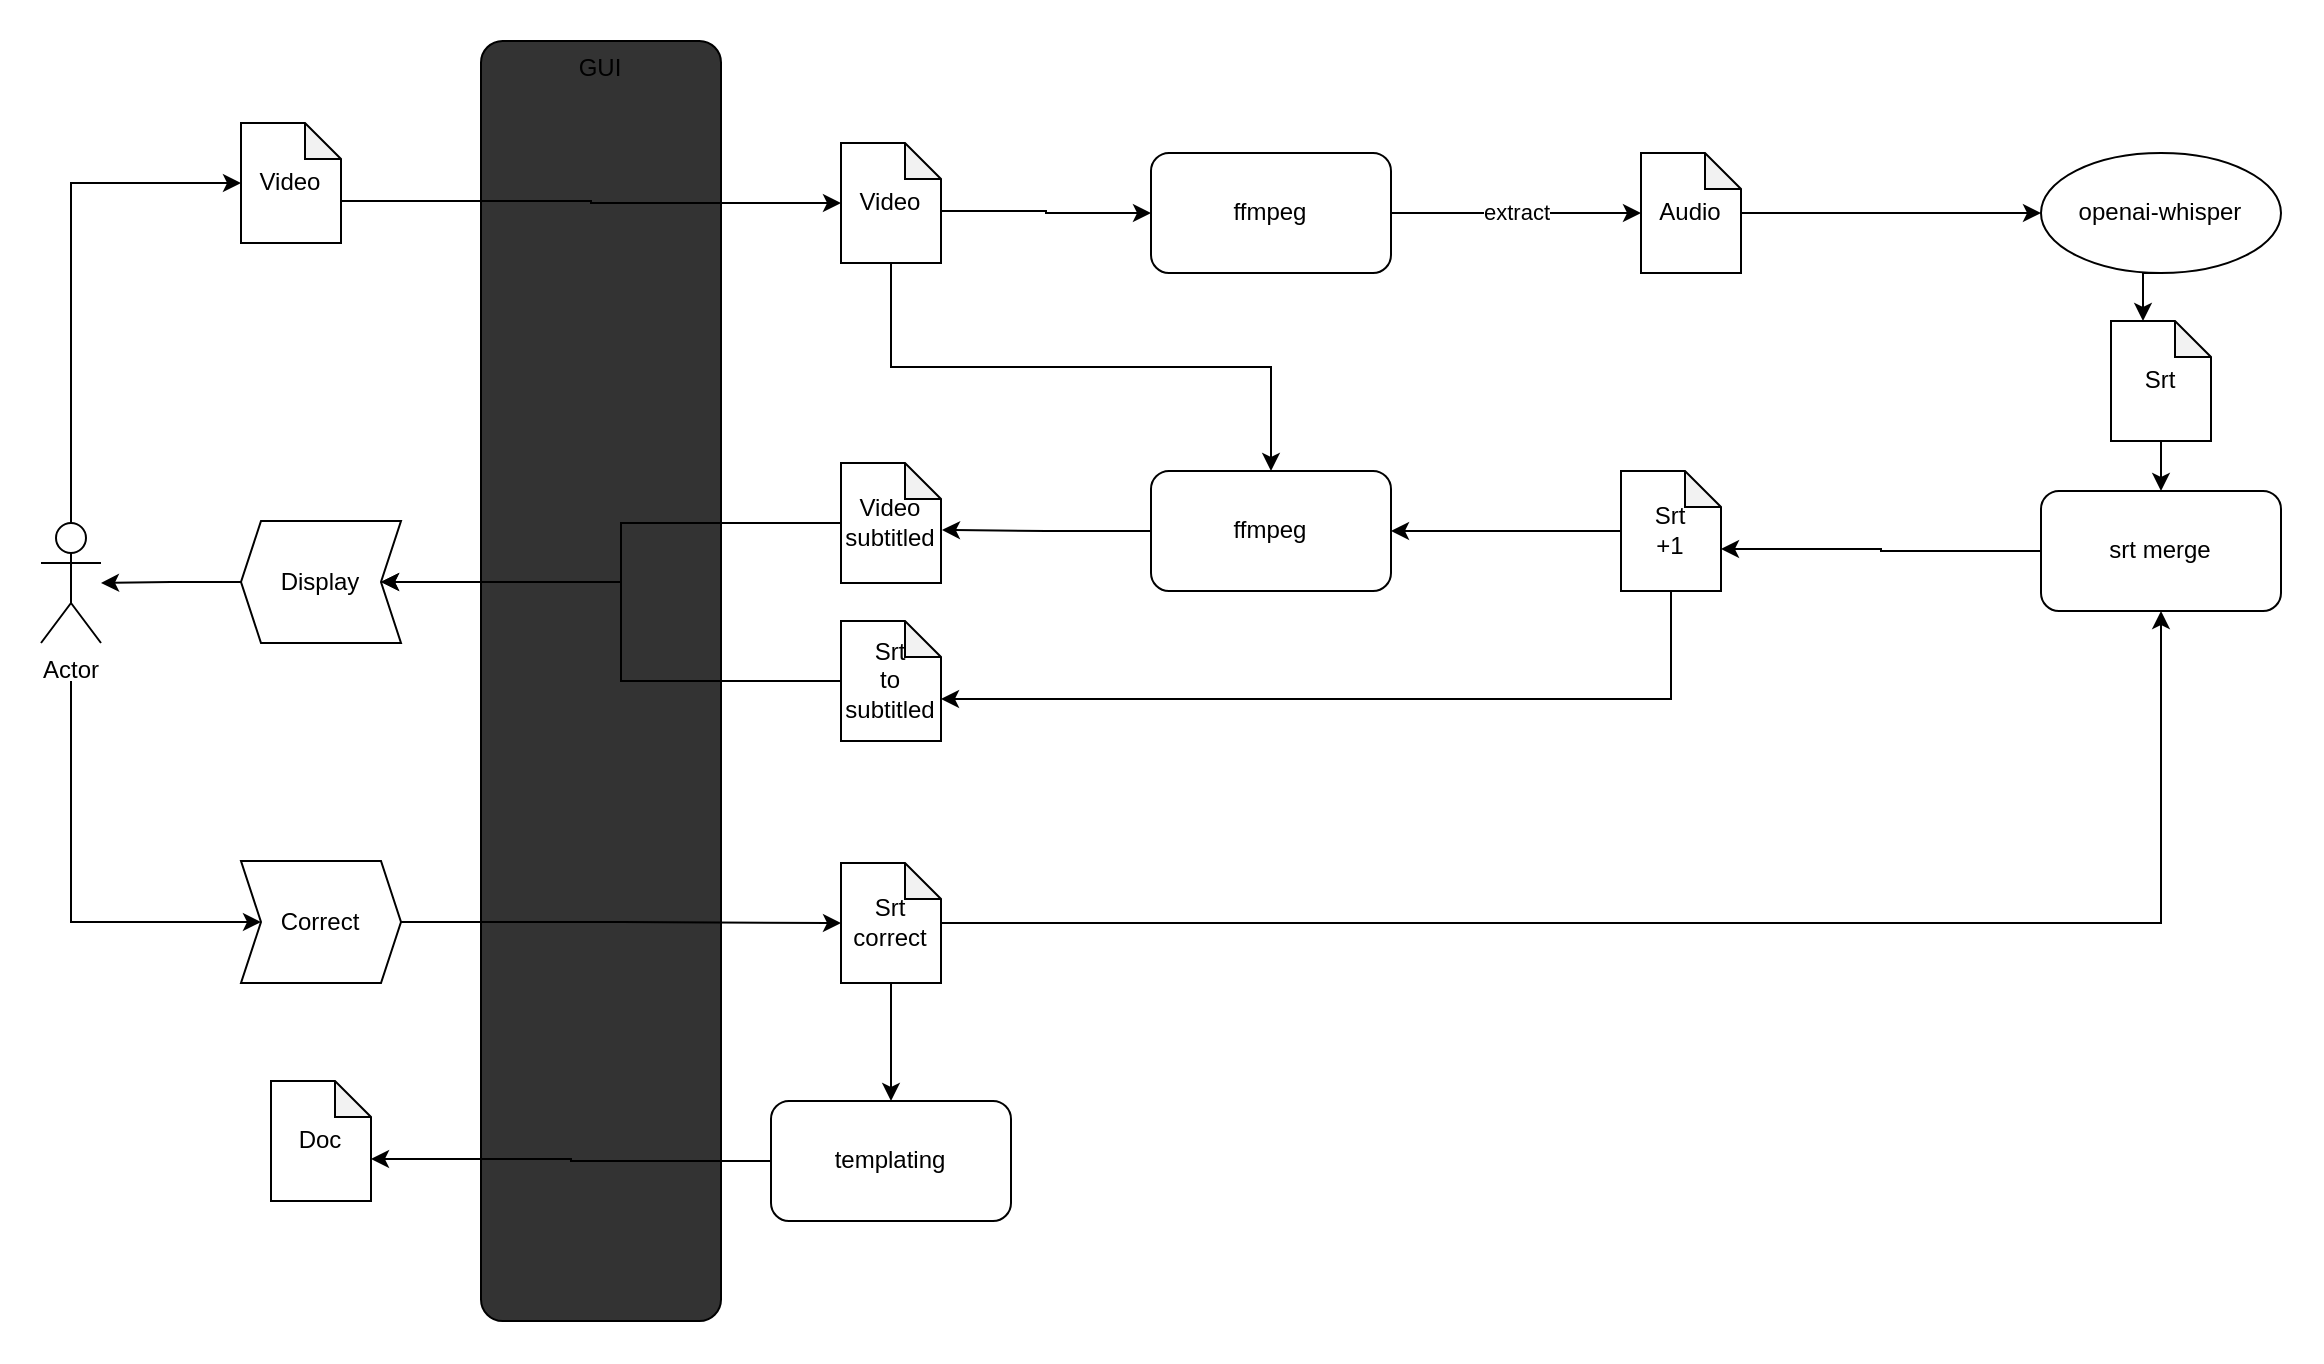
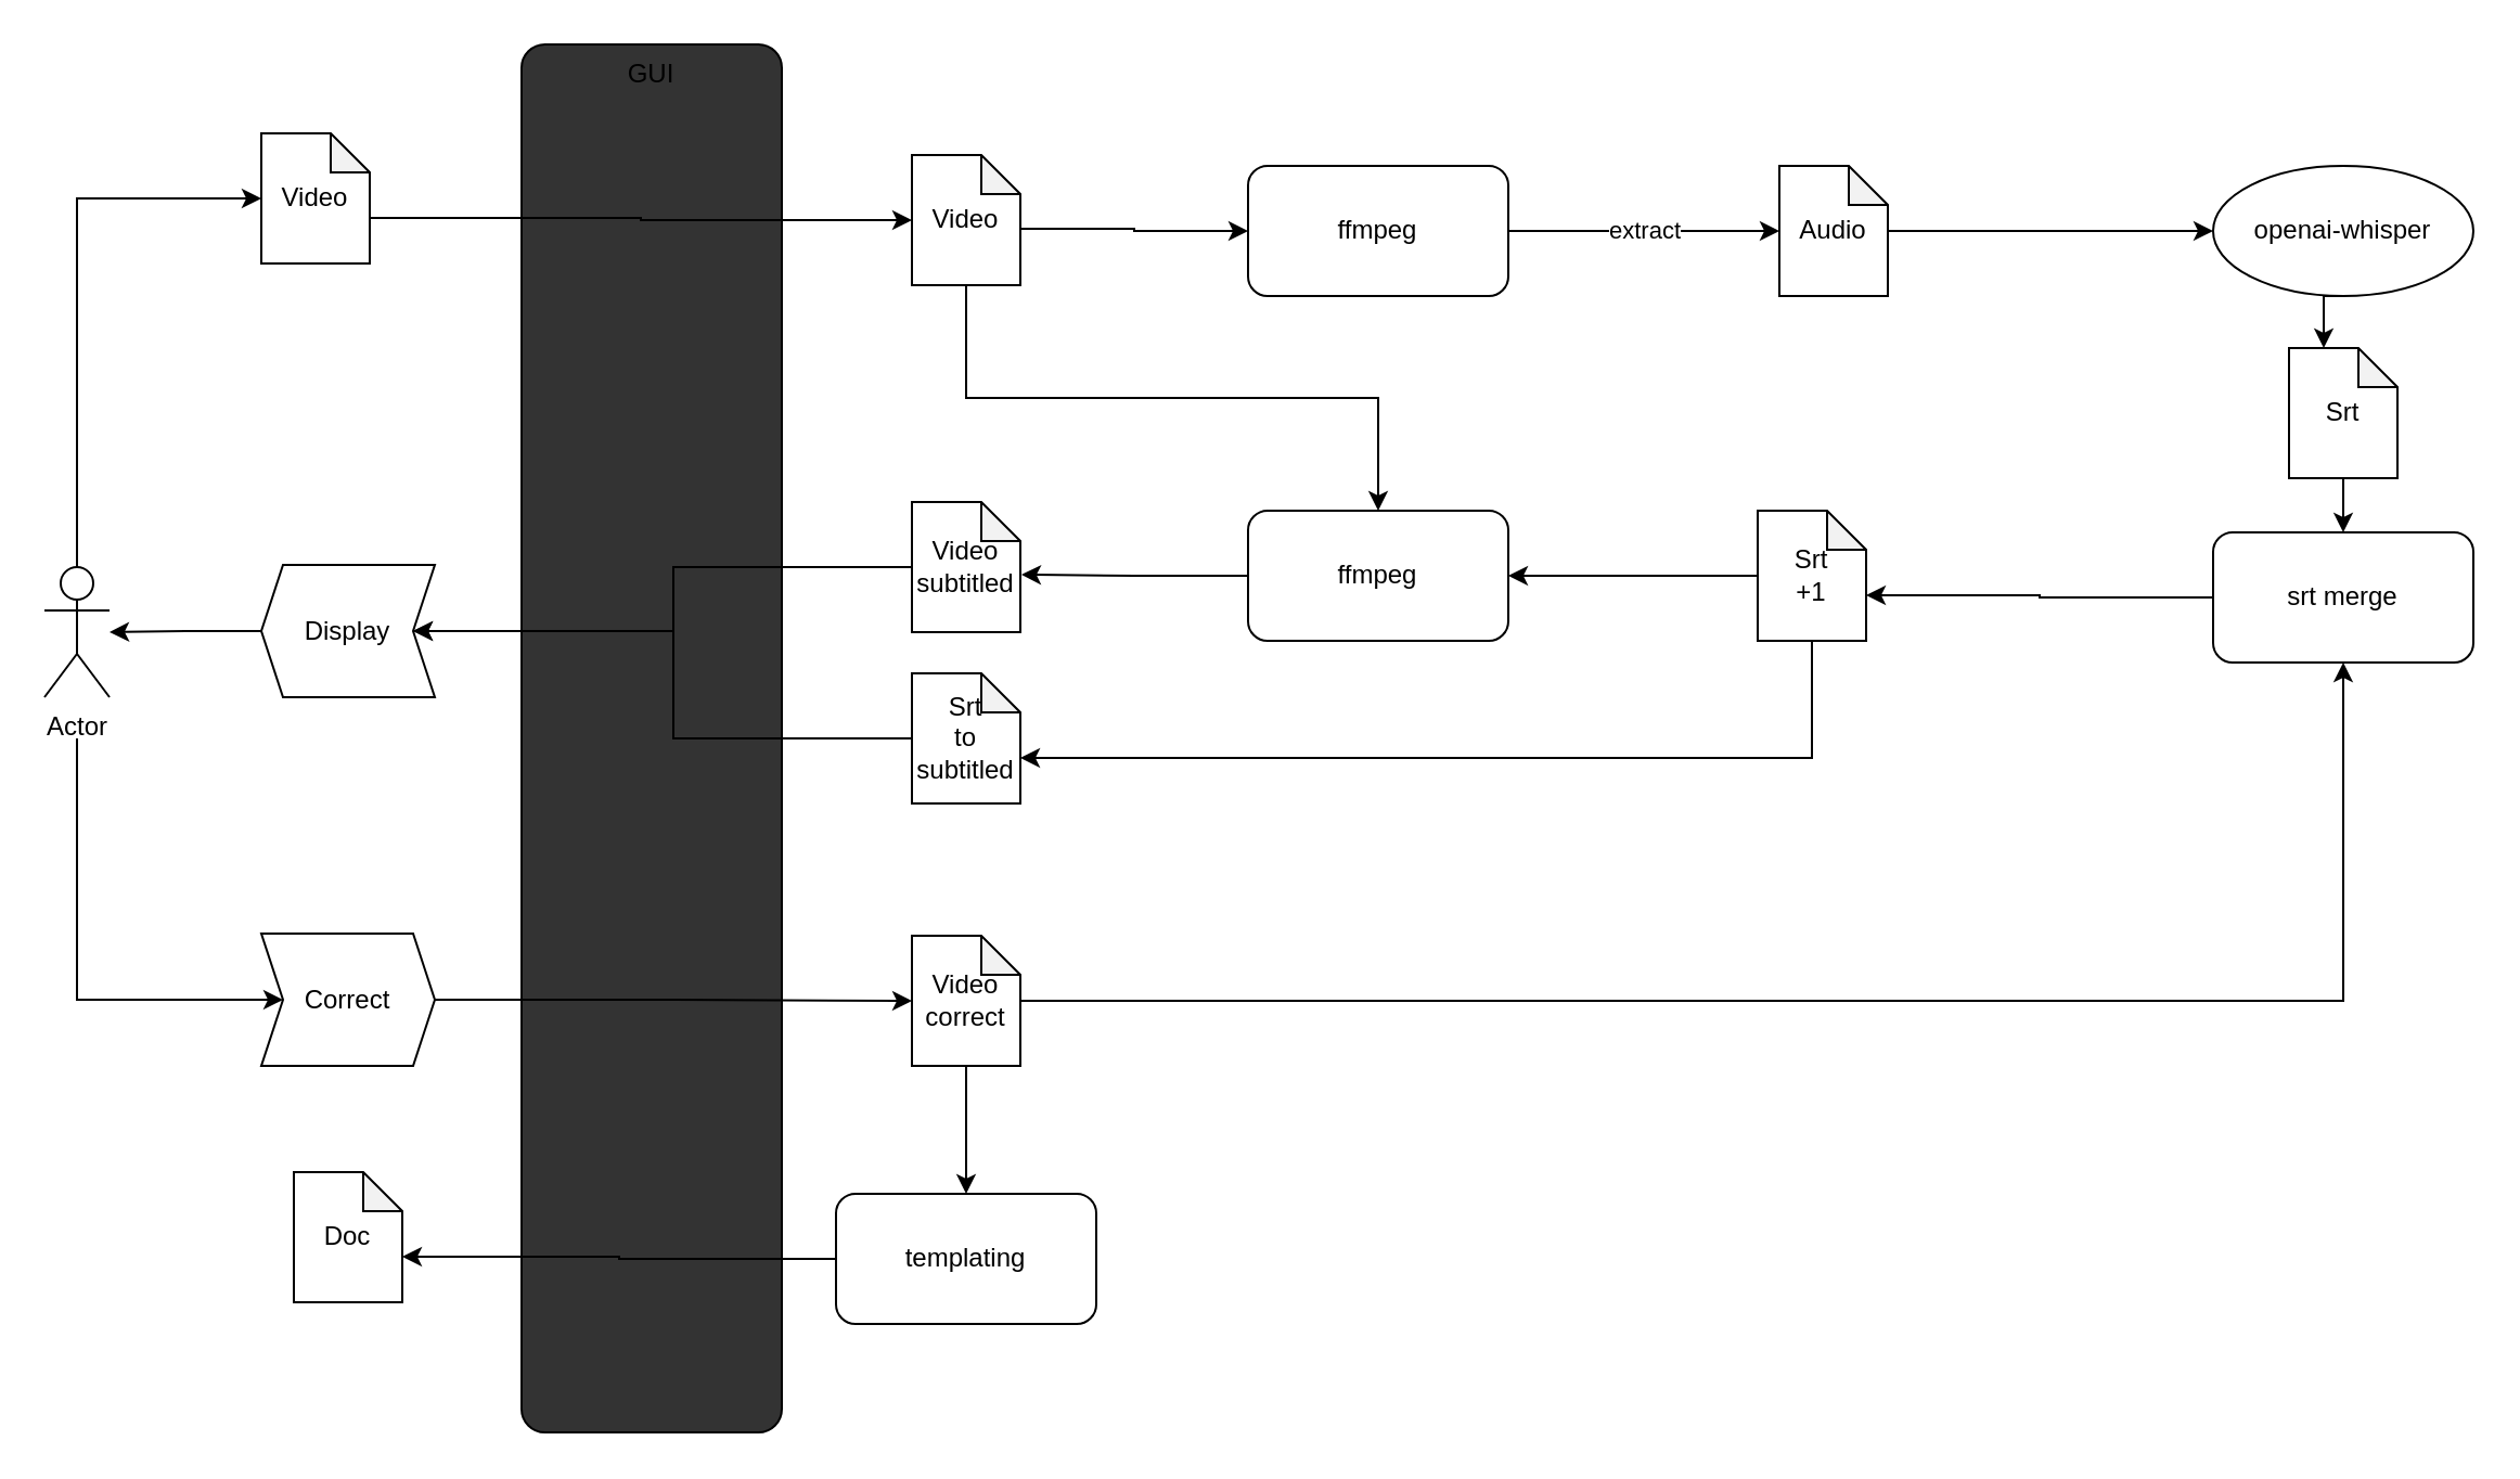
- <mxCell id="30" value="Srt&lt;div&gt;correct&lt;/div&gt;" style="shape=note;whiteSpace=wrap;html=1;backgroundOutline=1;darkOpacity=0.05;size=18;" vertex="1" parent="1"><mxGeometry x="420" y="431" width="50" height="60" as="geometry" /></mxCell>
+ <mxCell id="30" value="Video&lt;div&gt;correct&lt;/div&gt;" style="shape=note;whiteSpace=wrap;html=1;backgroundOutline=1;darkOpacity=0.05;size=18;" vertex="1" parent="1"><mxGeometry x="420" y="431" width="50" height="60" as="geometry" /></mxCell>
